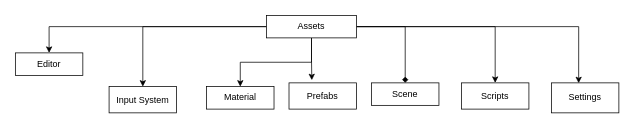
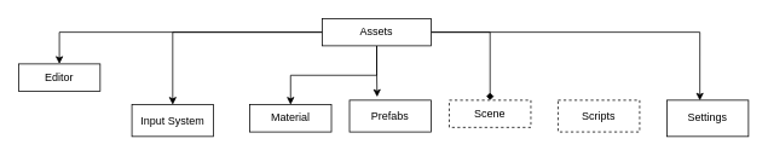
- <mxCell id="7" style="edgeStyle=orthogonalEdgeStyle;rounded=0;orthogonalLoop=1;jettySize=auto;html=1;entryX=0.5;entryY=0;entryDx=0;entryDy=0;" edge="1" parent="1" source="9" target="15"><mxGeometry relative="1" as="geometry" /></mxCell>
- <mxCell id="14" value="Scene" style="whiteSpace=wrap;html=1;" vertex="1" parent="1"><mxGeometry x="495" y="110" width="90" height="30" as="geometry" /></mxCell>
+ <mxCell id="14" value="Scene" style="whiteSpace=wrap;html=1;dashed=1;" vertex="1" parent="1"><mxGeometry x="495" y="110" width="90" height="30" as="geometry" /></mxCell>
- <mxCell id="15" value="Scripts" style="whiteSpace=wrap;html=1;" vertex="1" parent="1"><mxGeometry x="615" y="110" width="90" height="35" as="geometry" /></mxCell>
+ <mxCell id="15" value="Scripts" style="whiteSpace=wrap;html=1;dashed=1;" vertex="1" parent="1"><mxGeometry x="615" y="110" width="90" height="35" as="geometry" /></mxCell>
